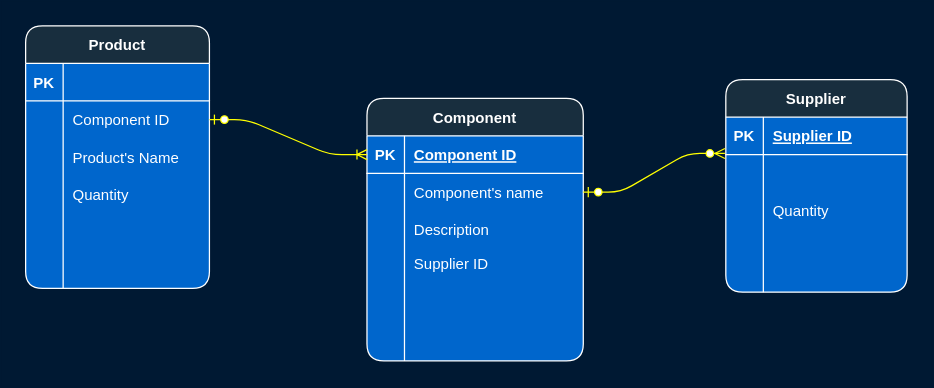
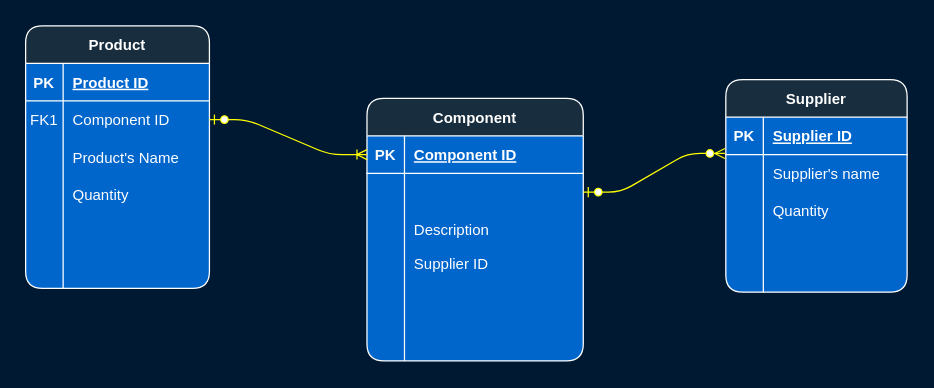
+ <mxCell id="5" value="Product ID" style="shape=partialRectangle;connectable=0;fillColor=none;top=0;left=0;bottom=0;right=0;align=left;spacingLeft=6;fontStyle=5;overflow=hidden;strokeColor=#FFFFFF;fontColor=#FFFFFF;rounded=1;" parent="3" vertex="1"><mxGeometry x="30" width="117" height="30" as="geometry" /></mxCell>
+ <mxCell id="7" value="FK1" style="shape=partialRectangle;connectable=0;fillColor=none;top=0;left=0;bottom=0;right=0;fontStyle=0;overflow=hidden;strokeColor=#FFFFFF;fontColor=#FFFFFF;rounded=1;" parent="6" vertex="1"><mxGeometry width="30" height="30" as="geometry" /></mxCell>
+ <mxCell id="27" value="Supplier's name" style="shape=partialRectangle;connectable=0;fillColor=none;top=0;left=0;bottom=0;right=0;align=left;spacingLeft=6;fontStyle=0;overflow=hidden;strokeColor=#FFFFFF;fontColor=#FFFFFF;rounded=1;" parent="25" vertex="1"><mxGeometry x="30" width="115" height="30" as="geometry" /></mxCell>
- <mxCell id="43" value="Component's name" style="shape=partialRectangle;connectable=0;fillColor=none;top=0;left=0;bottom=0;right=0;align=left;spacingLeft=6;overflow=hidden;strokeColor=#FFFFFF;fontColor=#FFFFFF;rounded=1;" parent="41" vertex="1"><mxGeometry x="30" width="143" height="30" as="geometry" /></mxCell>
